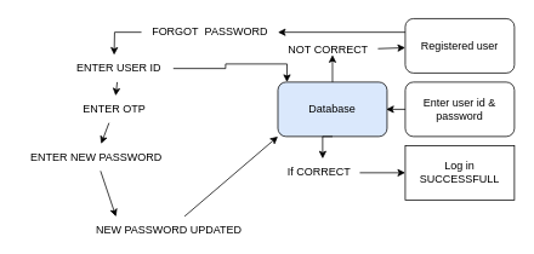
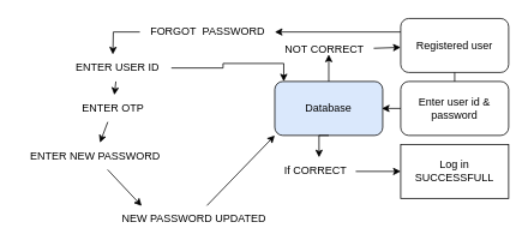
+ <mxCell id="5" value="" style="endArrow=none;html=1;rounded=0;" edge="1" parent="1" source="3" target="2"><mxGeometry width="50" height="50" relative="1" as="geometry"><mxPoint x="655" y="240" as="sourcePoint" /><mxPoint x="705" y="190" as="targetPoint" /></mxGeometry></mxCell>
- <mxCell id="24" value="NEW PASSWORD UPDATED" style="text;html=1;align=center;verticalAlign=middle;resizable=0;points=[];autosize=1;strokeColor=none;fillColor=none;" vertex="1" parent="1"><mxGeometry x="95" y="238" width="180" height="30" as="geometry" /></mxCell>
+ <mxCell id="24" value="NEW PASSWORD UPDATED" style="text;html=1;align=center;verticalAlign=middle;resizable=0;points=[];autosize=1;strokeColor=none;fillColor=none;" vertex="1" parent="1"><mxGeometry x="125" y="228" width="180" height="30" as="geometry" /></mxCell>
